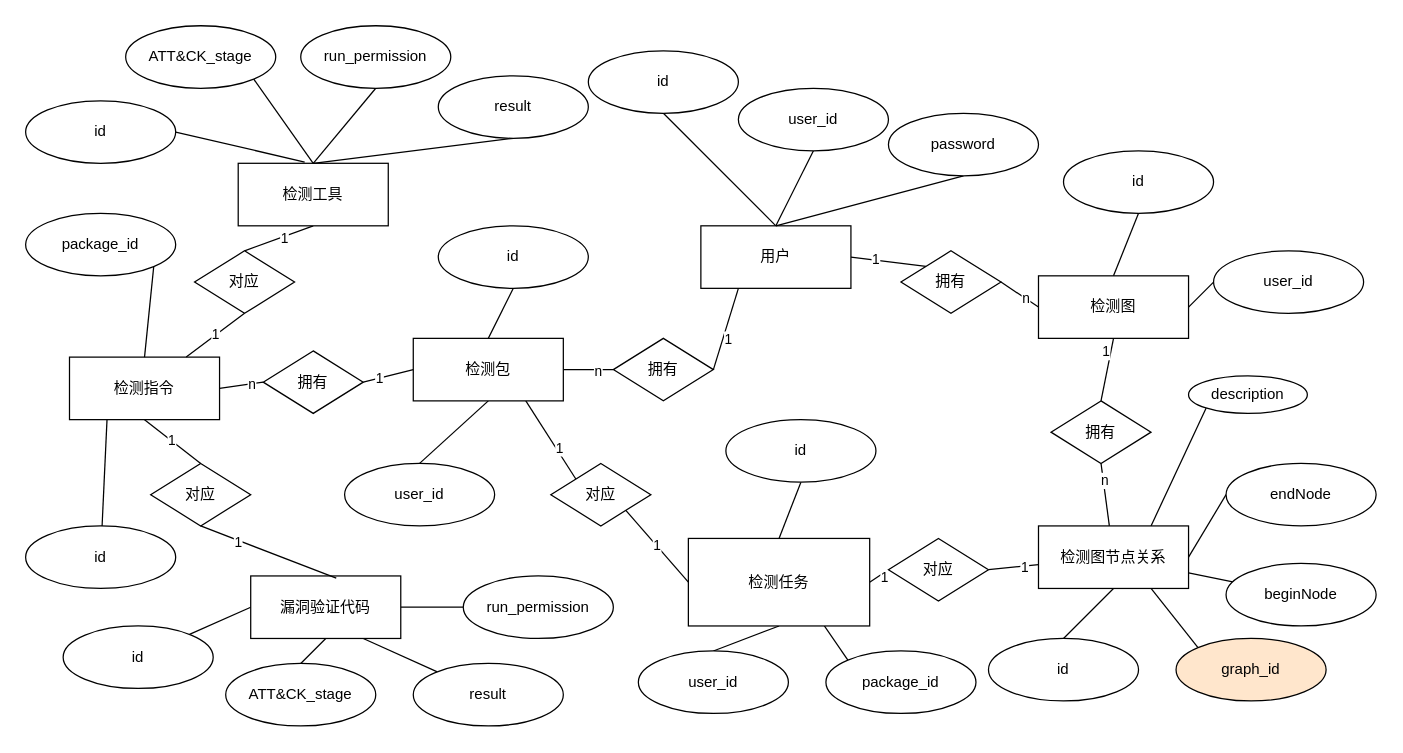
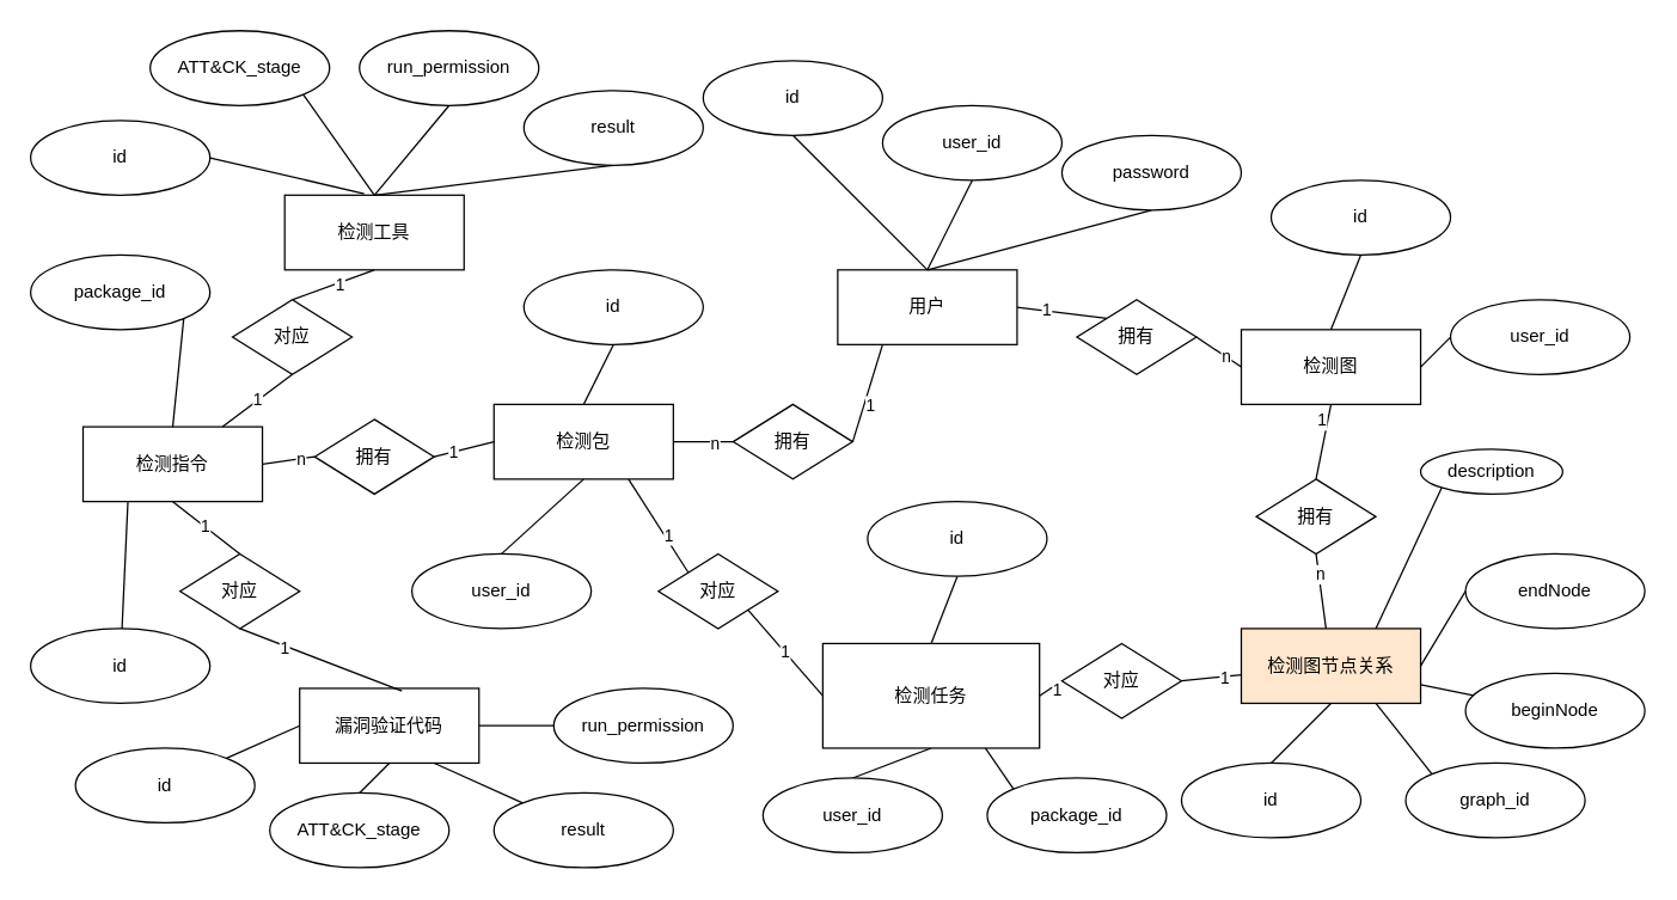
- <mxCell id="34" value="检测图节点关系" style="rounded=0;whiteSpace=wrap;html=1;" vertex="1" parent="1"><mxGeometry x="830" y="420" width="120" height="50" as="geometry" /></mxCell>
+ <mxCell id="34" value="检测图节点关系" style="rounded=0;whiteSpace=wrap;html=1;fillColor=#ffe6cc;" vertex="1" parent="1"><mxGeometry x="830" y="420" width="120" height="50" as="geometry" /></mxCell>
- <mxCell id="96" value="graph_id" style="ellipse;whiteSpace=wrap;html=1;fillColor=#ffe6cc;" vertex="1" parent="1"><mxGeometry x="940" y="510" width="120" height="50" as="geometry" /></mxCell>
+ <mxCell id="96" value="graph_id" style="ellipse;whiteSpace=wrap;html=1;" vertex="1" parent="1"><mxGeometry x="940" y="510" width="120" height="50" as="geometry" /></mxCell>
